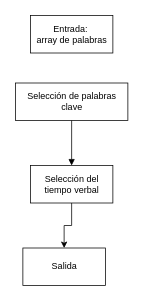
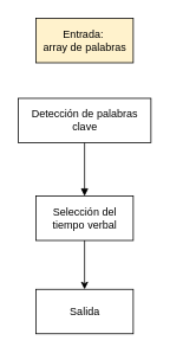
- <mxCell id="2" value="Entrada:&amp;nbsp;&lt;br&gt;array de palabras&lt;br&gt;" style="html=1;" parent="1" vertex="1"><mxGeometry x="40" y="20" width="110" height="50" as="geometry" /></mxCell>
+ <mxCell id="2" value="Entrada:&amp;nbsp;&lt;br&gt;array de palabras&lt;br&gt;" style="html=1;fillColor=#fff2cc;" parent="1" vertex="1"><mxGeometry x="40" y="20" width="110" height="50" as="geometry" /></mxCell>
- <mxCell id="3" value="Selección de palabras&lt;br&gt;clave&lt;br&gt;" style="html=1;" parent="1" vertex="1"><mxGeometry x="20" y="110" width="150" height="50" as="geometry" /></mxCell>
+ <mxCell id="3" value="Detección de palabras&lt;br&gt;clave&lt;br&gt;" style="html=1;" parent="1" vertex="1"><mxGeometry x="20" y="110" width="150" height="50" as="geometry" /></mxCell>
- <mxCell id="4" value="Salida&lt;br&gt;" style="html=1;" parent="1" vertex="1"><mxGeometry x="30" y="330" width="110" height="50" as="geometry" /></mxCell>
+ <mxCell id="4" value="Salida&lt;br&gt;" style="html=1;" parent="1" vertex="1"><mxGeometry x="40" y="325" width="110" height="50" as="geometry" /></mxCell>
